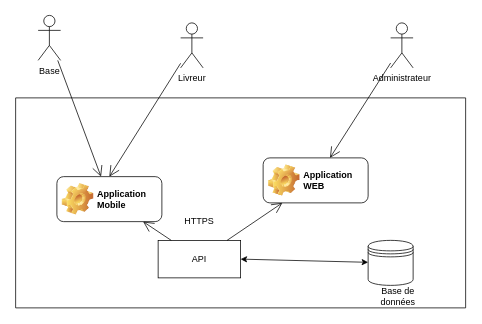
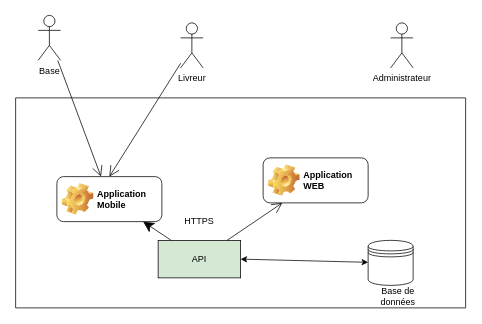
- <mxCell id="14" value="" style="endArrow=open;endFill=1;endSize=12;html=1;rounded=0;" edge="1" parent="1" source="13" target="4"><mxGeometry width="160" relative="1" as="geometry"><mxPoint x="80" y="100" as="sourcePoint" /><mxPoint x="240" y="100" as="targetPoint" /></mxGeometry></mxCell>
- <mxCell id="9" value="" style="endArrow=open;endFill=1;endSize=12;html=1;rounded=0;" edge="1" parent="3" source="7" target="5"><mxGeometry width="160" relative="1" as="geometry"><mxPoint x="300" y="90" as="sourcePoint" /><mxPoint x="460" y="90" as="targetPoint" /></mxGeometry></mxCell>
+ <mxCell id="9" value="" style="endArrow=classic;endFill=1;endSize=12;html=1;rounded=0;" edge="1" parent="3" source="7" target="5"><mxGeometry width="160" relative="1" as="geometry"><mxPoint x="300" y="90" as="sourcePoint" /><mxPoint x="460" y="90" as="targetPoint" /></mxGeometry></mxCell>
- <mxCell id="7" value="API" style="html=1;whiteSpace=wrap;" vertex="1" parent="3"><mxGeometry x="190" y="190" width="110" height="50" as="geometry" /></mxCell>
+ <mxCell id="7" value="API" style="html=1;whiteSpace=wrap;fillColor=#d5e8d4;" vertex="1" parent="3"><mxGeometry x="190" y="190" width="110" height="50" as="geometry" /></mxCell>
